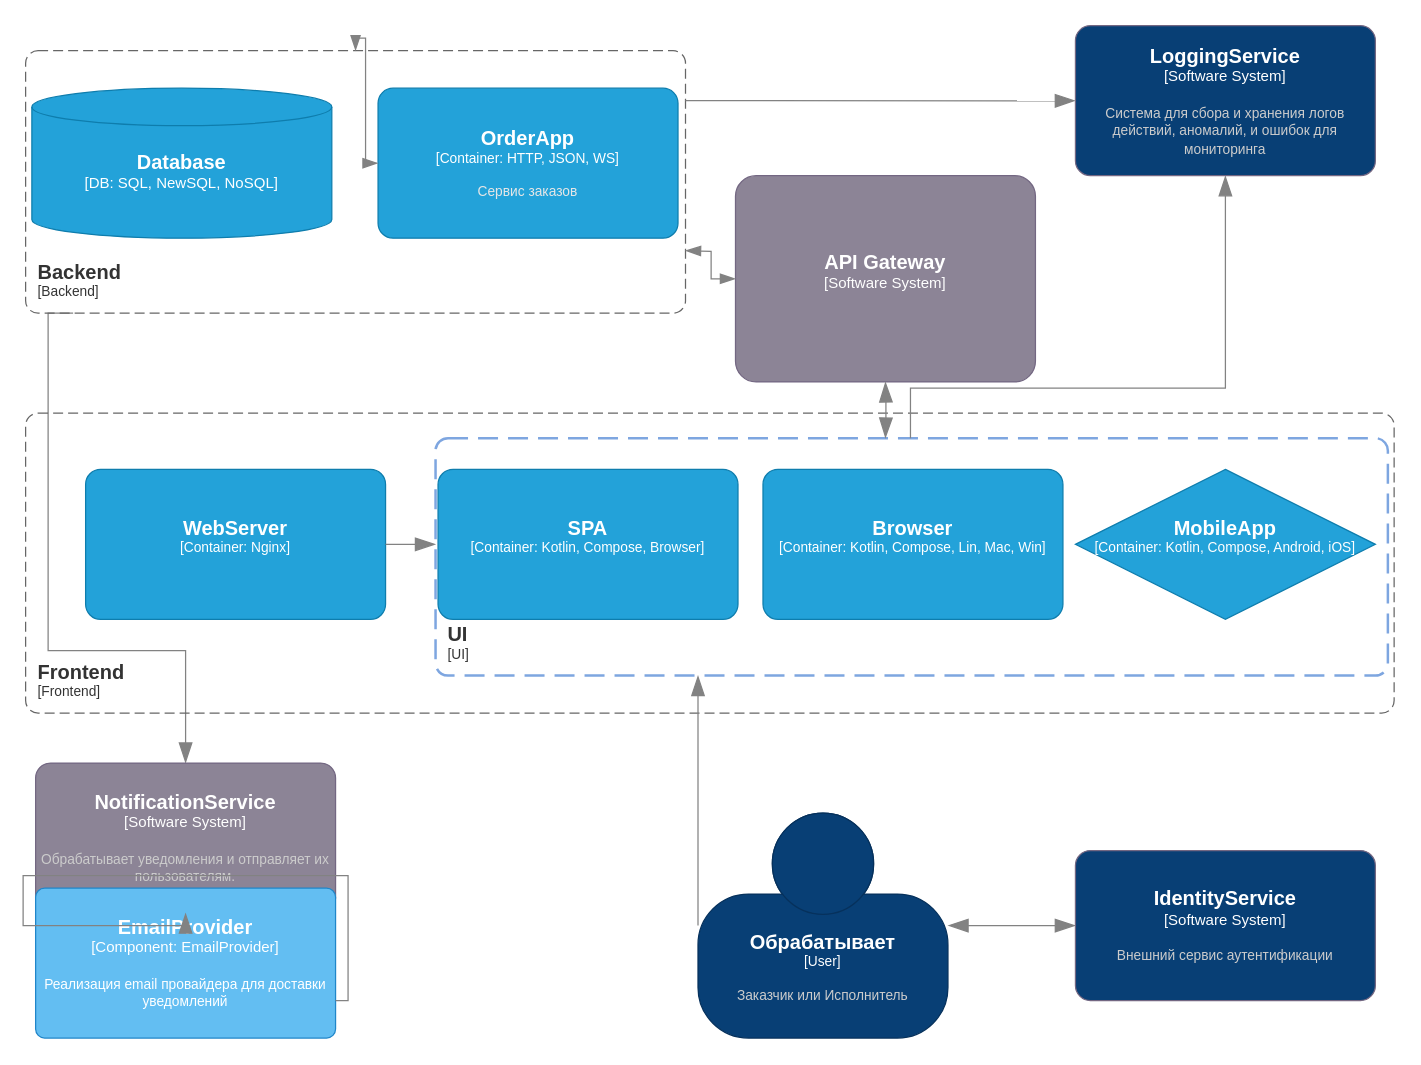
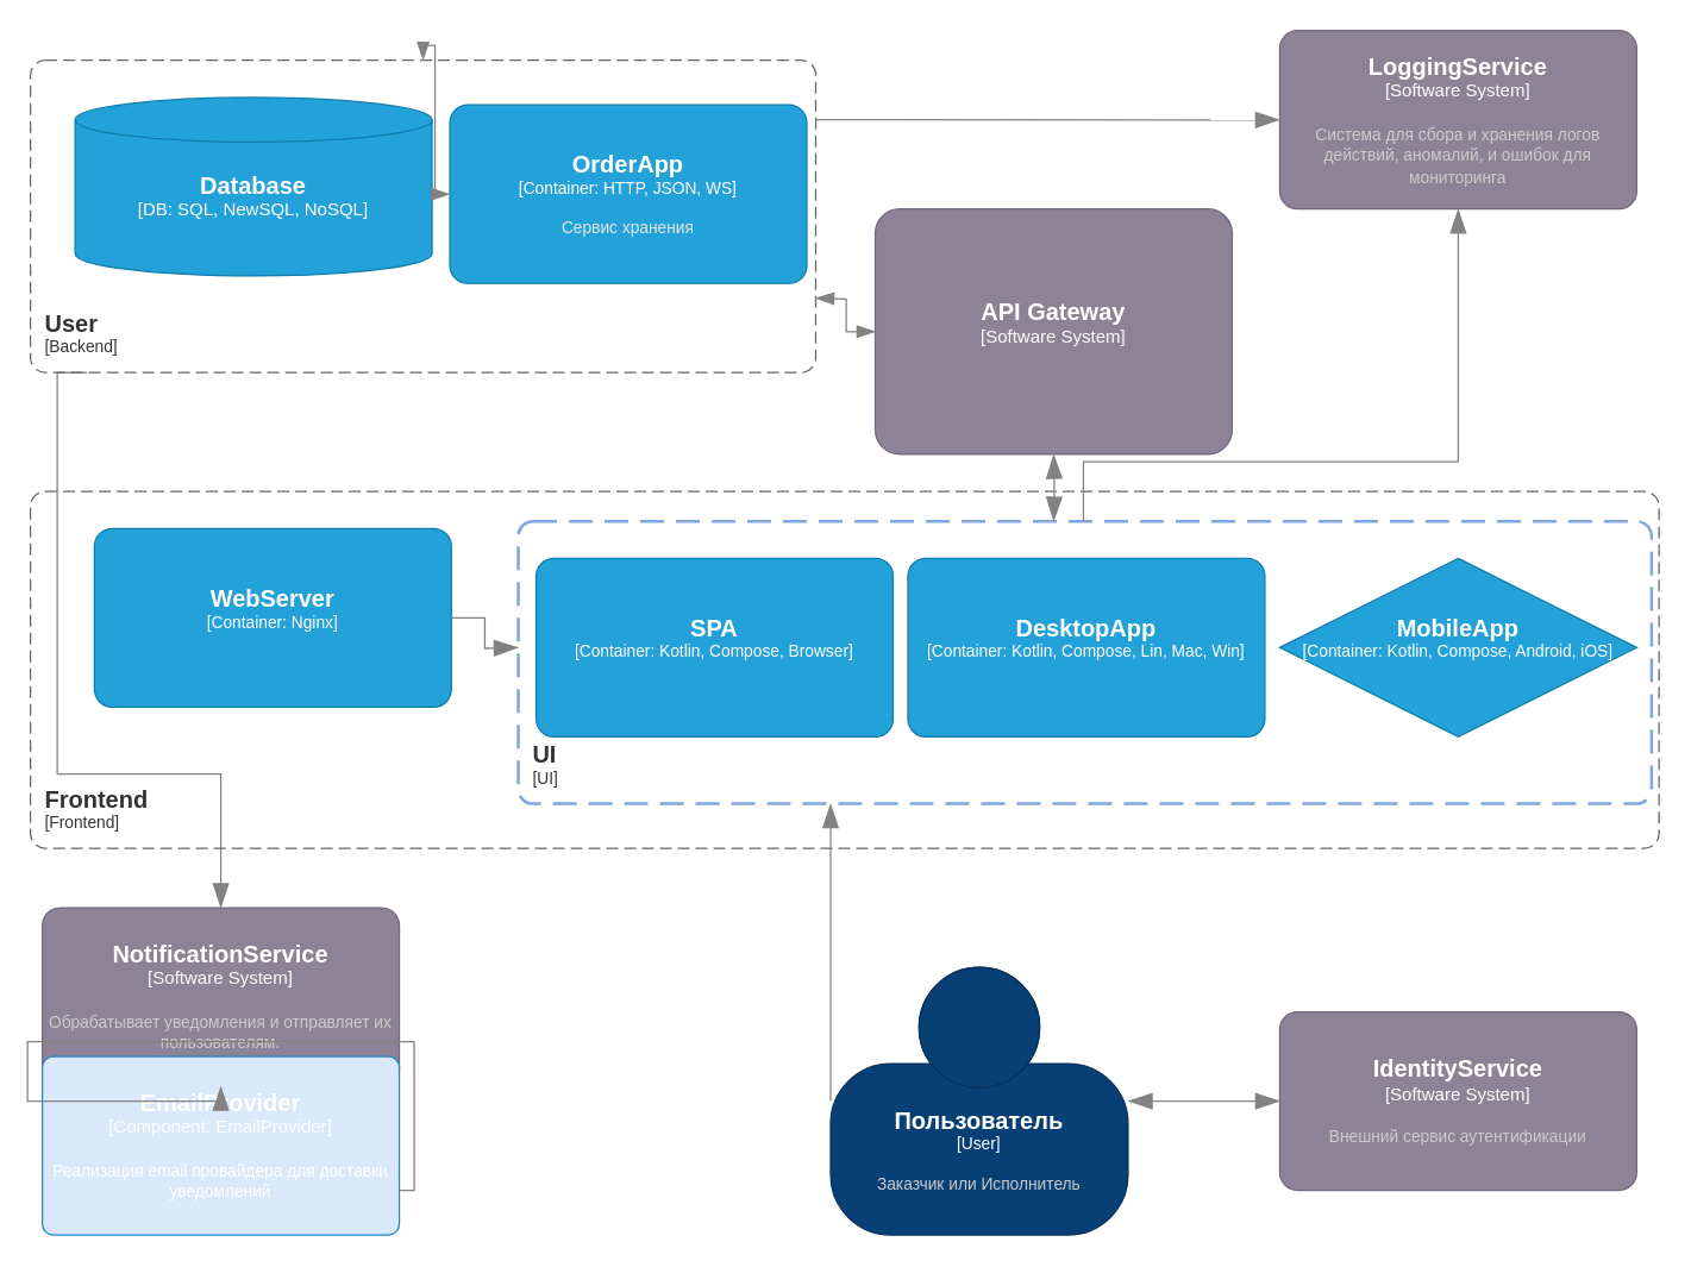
- <mxCell id="20" value="&lt;font style=&quot;font-size: 16px&quot;&gt;&lt;b&gt;LoggingService&lt;/b&gt;&lt;/font&gt;&lt;div&gt;[Software System]&lt;/div&gt;&lt;br&gt;&lt;div&gt;&lt;font style=&quot;font-size: 11px&quot;&gt;&lt;font color=&quot;#cccccc&quot;&gt;Система для сбора и хранения логов действий, аномалий, и ошибок для мониторинга&lt;/font&gt;&lt;/div&gt;" style="rounded=1;whiteSpace=wrap;html=1;labelBackgroundColor=none;fillColor=#083f75;fontColor=#ffffff;align=center;arcSize=10;strokeColor=#736782;metaEdit=1;resizable=0;points=[[0.25,0,0],[0.5,0,0],[0.75,0,0],[1,0.25,0],[1,0.5,0],[1,0.75,0],[0.75,1,0],[0.5,1,0],[0.25,1,0],[0,0.75,0],[0,0.5,0],[0,0.25,0]];" vertex="1" parent="1"><mxGeometry x="860" y="20" width="240" height="120" as="geometry" /></mxCell>
+ <mxCell id="20" value="&lt;font style=&quot;font-size: 16px&quot;&gt;&lt;b&gt;LoggingService&lt;/b&gt;&lt;/font&gt;&lt;div&gt;[Software System]&lt;/div&gt;&lt;br&gt;&lt;div&gt;&lt;font style=&quot;font-size: 11px&quot;&gt;&lt;font color=&quot;#cccccc&quot;&gt;Система для сбора и хранения логов действий, аномалий, и ошибок для мониторинга&lt;/font&gt;&lt;/div&gt;" style="rounded=1;whiteSpace=wrap;html=1;labelBackgroundColor=none;fillColor=#8C8496;fontColor=#ffffff;align=center;arcSize=10;strokeColor=#736782;metaEdit=1;resizable=0;points=[[0.25,0,0],[0.5,0,0],[0.75,0,0],[1,0.25,0],[1,0.5,0],[1,0.75,0],[0.75,1,0],[0.5,1,0],[0.25,1,0],[0,0.75,0],[0,0.5,0],[0,0.25,0]];" vertex="1" parent="1"><mxGeometry x="860" y="20" width="240" height="120" as="geometry" /></mxCell>
- <mxCell id="18" value="&lt;font style=&quot;font-size: 16px&quot;&gt;&lt;b&gt;Database&lt;/b&gt;&lt;/font&gt;&lt;div&gt;[DB:&amp;nbsp;SQL, NewSQL, NoSQL]&lt;/div&gt;&lt;br&gt;&lt;div&gt;&lt;font style=&quot;font-size: 11px&quot;&gt;&lt;font color=&quot;#E6E6E6&quot;&gt;&lt;/font&gt;&lt;/div&gt;" style="shape=cylinder3;size=15;whiteSpace=wrap;html=1;boundedLbl=1;rounded=0;labelBackgroundColor=none;fillColor=#23A2D9;fontSize=12;fontColor=#ffffff;align=center;strokeColor=#0E7DAD;metaEdit=1;points=[[0.5,0,0],[1,0.25,0],[1,0.5,0],[1,0.75,0],[0.5,1,0],[0,0.75,0],[0,0.5,0],[0,0.25,0]];resizable=0;" vertex="1" parent="1"><mxGeometry x="25" y="70" width="240" height="120" as="geometry" /></mxCell>
+ <mxCell id="18" value="&lt;font style=&quot;font-size: 16px&quot;&gt;&lt;b&gt;Database&lt;/b&gt;&lt;/font&gt;&lt;div&gt;[DB:&amp;nbsp;SQL, NewSQL, NoSQL]&lt;/div&gt;&lt;br&gt;&lt;div&gt;&lt;font style=&quot;font-size: 11px&quot;&gt;&lt;font color=&quot;#E6E6E6&quot;&gt;&lt;/font&gt;&lt;/div&gt;" style="shape=cylinder3;size=15;whiteSpace=wrap;html=1;boundedLbl=1;rounded=0;labelBackgroundColor=none;fillColor=#23A2D9;fontSize=12;fontColor=#ffffff;align=center;strokeColor=#0E7DAD;metaEdit=1;points=[[0.5,0,0],[1,0.25,0],[1,0.5,0],[1,0.75,0],[0.5,1,0],[0,0.75,0],[0,0.5,0],[0,0.25,0]];resizable=0;" vertex="1" parent="1"><mxGeometry x="50" y="65" width="240" height="120" as="geometry" /></mxCell>
- <mxCell id="17" value="&lt;font style=&quot;font-size: 16px&quot;&gt;&lt;b&gt;OrderApp&lt;/b&gt;&lt;/font&gt;&lt;div&gt;[Container: HTTP, JSON, WS]&lt;/div&gt;&lt;br&gt;&lt;div&gt;&lt;font style=&quot;font-size: 11px&quot;&gt;&lt;font color=&quot;#E6E6E6&quot;&gt;Сервис заказов&lt;/font&gt;&lt;/div&gt;" style="rounded=1;whiteSpace=wrap;html=1;fontSize=11;labelBackgroundColor=none;fillColor=#23A2D9;fontColor=#ffffff;align=center;arcSize=10;strokeColor=#0E7DAD;metaEdit=1;resizable=0;points=[[0.25,0,0],[0.5,0,0],[0.75,0,0],[1,0.25,0],[1,0.5,0],[1,0.75,0],[0.75,1,0],[0.5,1,0],[0.25,1,0],[0,0.75,0],[0,0.5,0],[0,0.25,0]];" vertex="1" parent="1"><mxGeometry x="302" y="70" width="240" height="120" as="geometry" /></mxCell>
+ <mxCell id="17" value="&lt;font style=&quot;font-size: 16px&quot;&gt;&lt;b&gt;OrderApp&lt;/b&gt;&lt;/font&gt;&lt;div&gt;[Container: HTTP, JSON, WS]&lt;/div&gt;&lt;br&gt;&lt;div&gt;&lt;font style=&quot;font-size: 11px&quot;&gt;&lt;font color=&quot;#E6E6E6&quot;&gt;Сервис хранения&lt;/font&gt;&lt;/div&gt;" style="rounded=1;whiteSpace=wrap;html=1;fontSize=11;labelBackgroundColor=none;fillColor=#23A2D9;fontColor=#ffffff;align=center;arcSize=10;strokeColor=#0E7DAD;metaEdit=1;resizable=0;points=[[0.25,0,0],[0.5,0,0],[0.75,0,0],[1,0.25,0],[1,0.5,0],[1,0.75,0],[0.75,1,0],[0.5,1,0],[0.25,1,0],[0,0.75,0],[0,0.5,0],[0,0.25,0]];" vertex="1" parent="1"><mxGeometry x="302" y="70" width="240" height="120" as="geometry" /></mxCell>
- <mxCell id="3" value="&lt;font style=&quot;font-size: 16px&quot;&gt;&lt;b&gt;&lt;div style=&quot;text-align: left&quot;&gt;Backend&lt;/div&gt;&lt;/b&gt;&lt;/font&gt;&lt;div style=&quot;text-align: left&quot;&gt;[Backend]&lt;/div&gt;" style="rounded=1;fontSize=11;whiteSpace=wrap;html=1;dashed=1;arcSize=20;fillColor=none;strokeColor=#666666;fontColor=#333333;labelBackgroundColor=none;align=left;verticalAlign=bottom;labelBorderColor=none;spacingTop=0;spacing=10;dashPattern=8 4;metaEdit=1;rotatable=0;perimeter=rectanglePerimeter;noLabel=0;labelPadding=0;allowArrows=0;connectable=0;expand=0;recursiveResize=0;editable=1;pointerEvents=0;absoluteArcSize=1;points=[[0.25,0,0],[0.5,0,0],[0.75,0,0],[1,0.25,0],[1,0.5,0],[1,0.75,0],[0.75,1,0],[0.5,1,0],[0.25,1,0],[0,0.75,0],[0,0.5,0],[0,0.25,0]];" vertex="1" parent="1"><mxGeometry x="20" y="40" width="528" height="210" as="geometry" /></mxCell>
+ <mxCell id="3" value="&lt;font style=&quot;font-size: 16px&quot;&gt;&lt;b&gt;&lt;div style=&quot;text-align: left&quot;&gt;User&lt;/div&gt;&lt;/b&gt;&lt;/font&gt;&lt;div style=&quot;text-align: left&quot;&gt;[Backend]&lt;/div&gt;" style="rounded=1;fontSize=11;whiteSpace=wrap;html=1;dashed=1;arcSize=20;fillColor=none;strokeColor=#666666;fontColor=#333333;labelBackgroundColor=none;align=left;verticalAlign=bottom;labelBorderColor=none;spacingTop=0;spacing=10;dashPattern=8 4;metaEdit=1;rotatable=0;perimeter=rectanglePerimeter;noLabel=0;labelPadding=0;allowArrows=0;connectable=0;expand=0;recursiveResize=0;editable=1;pointerEvents=0;absoluteArcSize=1;points=[[0.25,0,0],[0.5,0,0],[0.75,0,0],[1,0.25,0],[1,0.5,0],[1,0.75,0],[0.75,1,0],[0.5,1,0],[0.25,1,0],[0,0.75,0],[0,0.5,0],[0,0.25,0]];" vertex="1" parent="1"><mxGeometry x="20" y="40" width="528" height="210" as="geometry" /></mxCell>
- <mxCell id="7" value="&lt;font style=&quot;font-size: 16px&quot;&gt;&lt;b&gt;WebServer&lt;/b&gt;&lt;/font&gt;&lt;div&gt;[Container: Nginx]&lt;/div&gt;&lt;br&gt;&lt;div&gt;&lt;font style=&quot;font-size: 11px&quot;&gt;&lt;font color=&quot;#E6E6E6&quot;&gt;&lt;/font&gt;&lt;/div&gt;" style="rounded=1;whiteSpace=wrap;html=1;fontSize=11;labelBackgroundColor=none;fillColor=#23A2D9;fontColor=#ffffff;align=center;arcSize=10;strokeColor=#0E7DAD;metaEdit=1;resizable=0;points=[[0.25,0,0],[0.5,0,0],[0.75,0,0],[1,0.25,0],[1,0.5,0],[1,0.75,0],[0.75,1,0],[0.5,1,0],[0.25,1,0],[0,0.75,0],[0,0.5,0],[0,0.25,0]];" vertex="1" parent="5"><mxGeometry x="48" y="45" width="240" height="120" as="geometry" /></mxCell>
+ <mxCell id="7" value="&lt;font style=&quot;font-size: 16px&quot;&gt;&lt;b&gt;WebServer&lt;/b&gt;&lt;/font&gt;&lt;div&gt;[Container: Nginx]&lt;/div&gt;&lt;br&gt;&lt;div&gt;&lt;font style=&quot;font-size: 11px&quot;&gt;&lt;font color=&quot;#E6E6E6&quot;&gt;&lt;/font&gt;&lt;/div&gt;" style="rounded=1;whiteSpace=wrap;html=1;fontSize=11;labelBackgroundColor=none;fillColor=#23A2D9;fontColor=#ffffff;align=center;arcSize=10;strokeColor=#0E7DAD;metaEdit=1;resizable=0;points=[[0.25,0,0],[0.5,0,0],[0.75,0,0],[1,0.25,0],[1,0.5,0],[1,0.75,0],[0.75,1,0],[0.5,1,0],[0.25,1,0],[0,0.75,0],[0,0.5,0],[0,0.25,0]];" vertex="1" parent="5"><mxGeometry x="43" y="25" width="240" height="120" as="geometry" /></mxCell>
- <mxCell id="8" value="&lt;font style=&quot;font-size: 16px&quot;&gt;&lt;b&gt;SPA&lt;/b&gt;&lt;/font&gt;&lt;div&gt;[Container: Kotlin, Compose, Browser]&lt;/div&gt;&lt;br&gt;&lt;div&gt;&lt;font style=&quot;font-size: 11px&quot;&gt;&lt;font color=&quot;#E6E6E6&quot;&gt;&lt;/font&gt;&lt;/div&gt;" style="rounded=1;whiteSpace=wrap;html=1;fontSize=11;labelBackgroundColor=none;fillColor=#23A2D9;fontColor=#ffffff;align=center;arcSize=10;strokeColor=#0E7DAD;metaEdit=1;resizable=0;points=[[0.25,0,0],[0.5,0,0],[0.75,0,0],[1,0.25,0],[1,0.5,0],[1,0.75,0],[0.75,1,0],[0.5,1,0],[0.25,1,0],[0,0.75,0],[0,0.5,0],[0,0.25,0]];" vertex="1" parent="5"><mxGeometry x="330" y="45" width="240" height="120" as="geometry" /></mxCell>
+ <mxCell id="8" value="&lt;font style=&quot;font-size: 16px&quot;&gt;&lt;b&gt;SPA&lt;/b&gt;&lt;/font&gt;&lt;div&gt;[Container: Kotlin, Compose, Browser]&lt;/div&gt;&lt;br&gt;&lt;div&gt;&lt;font style=&quot;font-size: 11px&quot;&gt;&lt;font color=&quot;#E6E6E6&quot;&gt;&lt;/font&gt;&lt;/div&gt;" style="rounded=1;whiteSpace=wrap;html=1;fontSize=11;labelBackgroundColor=none;fillColor=#23A2D9;fontColor=#ffffff;align=center;arcSize=10;strokeColor=#0E7DAD;metaEdit=1;resizable=0;points=[[0.25,0,0],[0.5,0,0],[0.75,0,0],[1,0.25,0],[1,0.5,0],[1,0.75,0],[0.75,1,0],[0.5,1,0],[0.25,1,0],[0,0.75,0],[0,0.5,0],[0,0.25,0]];" vertex="1" parent="5"><mxGeometry x="340" y="45" width="240" height="120" as="geometry" /></mxCell>
- <mxCell id="9" value="&lt;font style=&quot;font-size: 16px&quot;&gt;&lt;b&gt;Browser&lt;/b&gt;&lt;/font&gt;&lt;div&gt;[Container: Kotlin, Compose, Lin, Mac, Win]&lt;/div&gt;&lt;br&gt;&lt;div&gt;&lt;font style=&quot;font-size: 11px&quot;&gt;&lt;font color=&quot;#E6E6E6&quot;&gt;&lt;/font&gt;&lt;/div&gt;" style="rounded=1;whiteSpace=wrap;html=1;fontSize=11;labelBackgroundColor=none;fillColor=#23A2D9;fontColor=#ffffff;align=center;arcSize=10;strokeColor=#0E7DAD;metaEdit=1;resizable=0;points=[[0.25,0,0],[0.5,0,0],[0.75,0,0],[1,0.25,0],[1,0.5,0],[1,0.75,0],[0.75,1,0],[0.5,1,0],[0.25,1,0],[0,0.75,0],[0,0.5,0],[0,0.25,0]];" vertex="1" parent="5"><mxGeometry x="590" y="45" width="240" height="120" as="geometry" /></mxCell>
+ <mxCell id="9" value="&lt;font style=&quot;font-size: 16px&quot;&gt;&lt;b&gt;DesktopApp&lt;/b&gt;&lt;/font&gt;&lt;div&gt;[Container: Kotlin, Compose, Lin, Mac, Win]&lt;/div&gt;&lt;br&gt;&lt;div&gt;&lt;font style=&quot;font-size: 11px&quot;&gt;&lt;font color=&quot;#E6E6E6&quot;&gt;&lt;/font&gt;&lt;/div&gt;" style="rounded=1;whiteSpace=wrap;html=1;fontSize=11;labelBackgroundColor=none;fillColor=#23A2D9;fontColor=#ffffff;align=center;arcSize=10;strokeColor=#0E7DAD;metaEdit=1;resizable=0;points=[[0.25,0,0],[0.5,0,0],[0.75,0,0],[1,0.25,0],[1,0.5,0],[1,0.75,0],[0.75,1,0],[0.5,1,0],[0.25,1,0],[0,0.75,0],[0,0.5,0],[0,0.25,0]];" vertex="1" parent="5"><mxGeometry x="590" y="45" width="240" height="120" as="geometry" /></mxCell>
- <mxCell id="21" value="&lt;font style=&quot;font-size: 16px&quot;&gt;&lt;b&gt;IdentityService&lt;/b&gt;&lt;/font&gt;&lt;div&gt;[Software System]&lt;/div&gt;&lt;br&gt;&lt;div&gt;&lt;font style=&quot;font-size: 11px&quot;&gt;&lt;font color=&quot;#cccccc&quot;&gt;Внешний сервис аутентификации&lt;/font&gt;&lt;/div&gt;" style="rounded=1;whiteSpace=wrap;html=1;labelBackgroundColor=none;fillColor=#083f75;fontColor=#ffffff;align=center;arcSize=10;strokeColor=#736782;metaEdit=1;resizable=0;points=[[0.25,0,0],[0.5,0,0],[0.75,0,0],[1,0.25,0],[1,0.5,0],[1,0.75,0],[0.75,1,0],[0.5,1,0],[0.25,1,0],[0,0.75,0],[0,0.5,0],[0,0.25,0]];" vertex="1" parent="1"><mxGeometry x="860" y="680" width="240" height="120" as="geometry" /></mxCell>
+ <mxCell id="21" value="&lt;font style=&quot;font-size: 16px&quot;&gt;&lt;b&gt;IdentityService&lt;/b&gt;&lt;/font&gt;&lt;div&gt;[Software System]&lt;/div&gt;&lt;br&gt;&lt;div&gt;&lt;font style=&quot;font-size: 11px&quot;&gt;&lt;font color=&quot;#cccccc&quot;&gt;Внешний сервис аутентификации&lt;/font&gt;&lt;/div&gt;" style="rounded=1;whiteSpace=wrap;html=1;labelBackgroundColor=none;fillColor=#8C8496;fontColor=#ffffff;align=center;arcSize=10;strokeColor=#736782;metaEdit=1;resizable=0;points=[[0.25,0,0],[0.5,0,0],[0.75,0,0],[1,0.25,0],[1,0.5,0],[1,0.75,0],[0.75,1,0],[0.5,1,0],[0.25,1,0],[0,0.75,0],[0,0.5,0],[0,0.25,0]];" vertex="1" parent="1"><mxGeometry x="860" y="680" width="240" height="120" as="geometry" /></mxCell>
- <mxCell id="26" value="&lt;font style=&quot;font-size: 16px&quot;&gt;&lt;b&gt;EmailProvider&lt;/b&gt;&lt;/font&gt;&lt;div&gt;[Component: EmailProvider]&lt;/div&gt;&lt;br&gt;&lt;div&gt;&lt;font style=&quot;font-size: 11px&quot;&gt;Реализация email провайдера для доставки уведомлений&lt;/font&gt;&lt;/div&gt;" style="rounded=1;whiteSpace=wrap;html=1;labelBackgroundColor=none;fillColor=#63BEF2;fontColor=#ffffff;align=center;arcSize=6;strokeColor=#2086C9;metaEdit=1;resizable=0;points=[[0.25,0,0],[0.5,0,0],[0.75,0,0],[1,0.25,0],[1,0.5,0],[1,0.75,0],[0.75,1,0],[0.5,1,0],[0.25,1,0],[0,0.75,0],[0,0.5,0],[0,0.25,0]];" vertex="1" parent="1"><mxGeometry x="28" y="710" width="240" height="120" as="geometry" /></mxCell>
+ <mxCell id="26" value="&lt;font style=&quot;font-size: 16px&quot;&gt;&lt;b&gt;EmailProvider&lt;/b&gt;&lt;/font&gt;&lt;div&gt;[Component: EmailProvider]&lt;/div&gt;&lt;br&gt;&lt;div&gt;&lt;font style=&quot;font-size: 11px&quot;&gt;Реализация email провайдера для доставки уведомлений&lt;/font&gt;&lt;/div&gt;" style="rounded=1;whiteSpace=wrap;html=1;labelBackgroundColor=none;fillColor=#dae8fc;fontColor=#ffffff;align=center;arcSize=6;strokeColor=#2086C9;metaEdit=1;resizable=0;points=[[0.25,0,0],[0.5,0,0],[0.75,0,0],[1,0.25,0],[1,0.5,0],[1,0.75,0],[0.75,1,0],[0.5,1,0],[0.25,1,0],[0,0.75,0],[0,0.5,0],[0,0.25,0]];" vertex="1" parent="1"><mxGeometry x="28" y="710" width="240" height="120" as="geometry" /></mxCell>
- <mxCell id="4" value="&lt;font style=&quot;font-size: 16px&quot;&gt;&lt;b&gt;Обрабатывает&lt;/b&gt;&lt;/font&gt;&lt;div&gt;[User]&lt;/div&gt;&lt;br&gt;&lt;div&gt;&lt;font style=&quot;font-size: 11px&quot;&gt;&lt;font color=&quot;#cccccc&quot;&gt;Заказчик или Исполнитель&lt;/font&gt;&lt;/div&gt;" style="html=1;fontSize=11;dashed=0;whiteSpace=wrap;fillColor=#083F75;strokeColor=#06315C;fontColor=#ffffff;shape=mxgraph.c4.person2;align=center;metaEdit=1;points=[[0.5,0,0],[1,0.5,0],[1,0.75,0],[0.75,1,0],[0.5,1,0],[0.25,1,0],[0,0.75,0],[0,0.5,0]];resizable=0;" vertex="1" parent="1"><mxGeometry x="558" y="650" width="200" height="180" as="geometry" /></mxCell>
+ <mxCell id="4" value="&lt;font style=&quot;font-size: 16px&quot;&gt;&lt;b&gt;Пользователь&lt;/b&gt;&lt;/font&gt;&lt;div&gt;[User]&lt;/div&gt;&lt;br&gt;&lt;div&gt;&lt;font style=&quot;font-size: 11px&quot;&gt;&lt;font color=&quot;#cccccc&quot;&gt;Заказчик или Исполнитель&lt;/font&gt;&lt;/div&gt;" style="html=1;fontSize=11;dashed=0;whiteSpace=wrap;fillColor=#083F75;strokeColor=#06315C;fontColor=#ffffff;shape=mxgraph.c4.person2;align=center;metaEdit=1;points=[[0.5,0,0],[1,0.5,0],[1,0.75,0],[0.75,1,0],[0.5,1,0],[0.25,1,0],[0,0.75,0],[0,0.5,0]];resizable=0;" vertex="1" parent="1"><mxGeometry x="558" y="650" width="200" height="180" as="geometry" /></mxCell>
